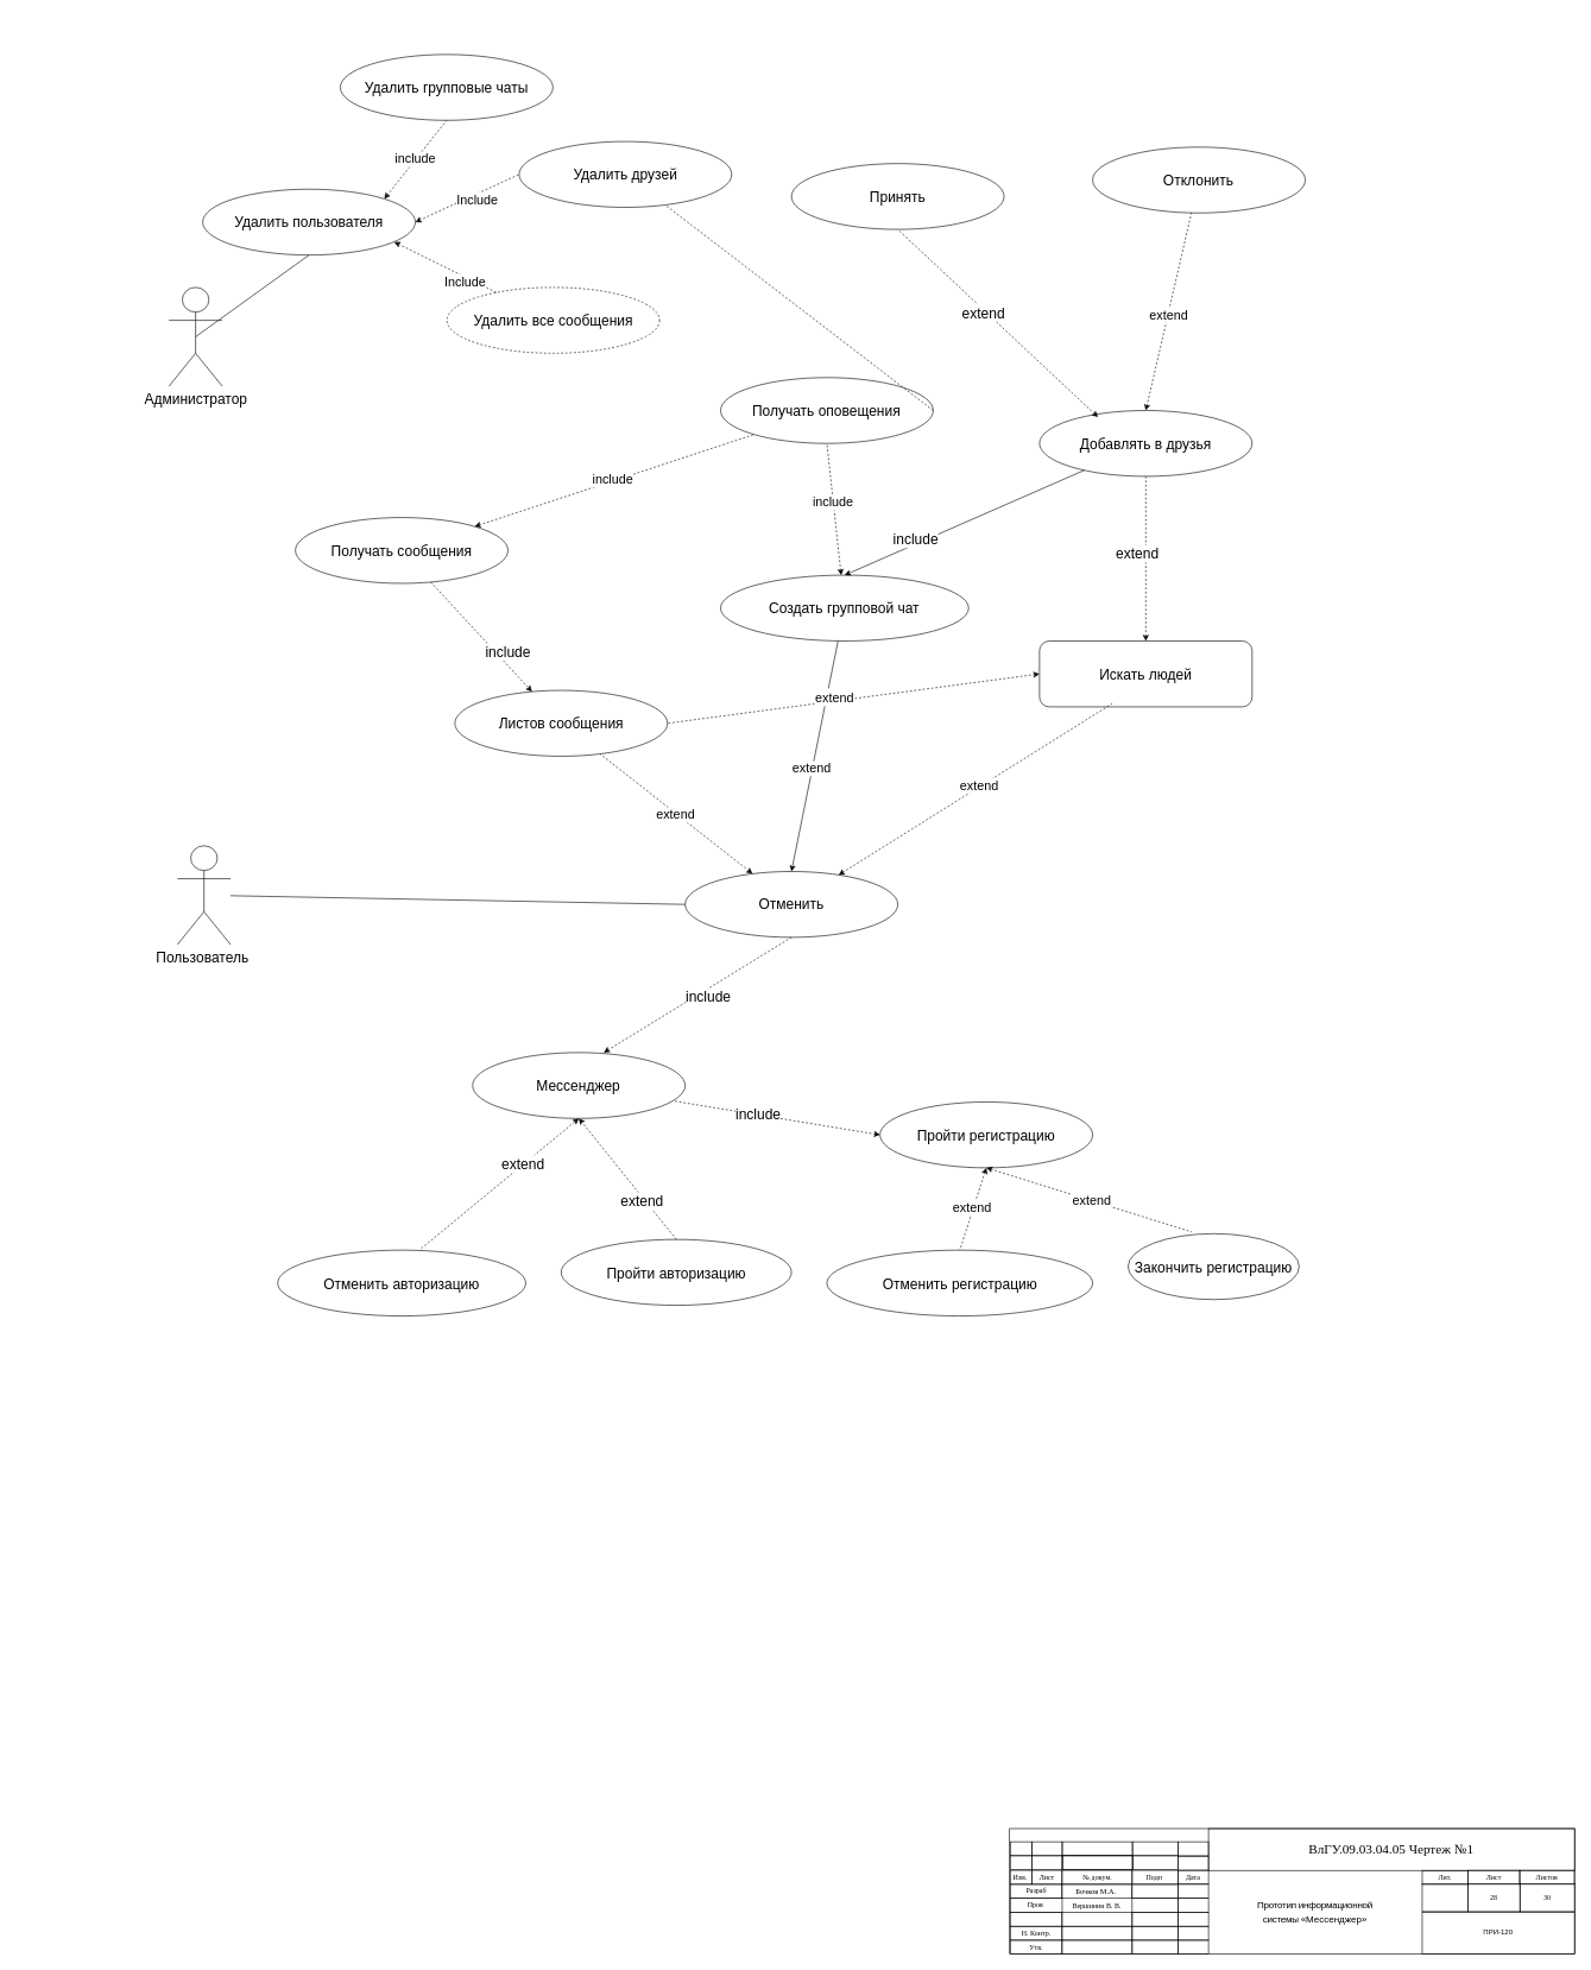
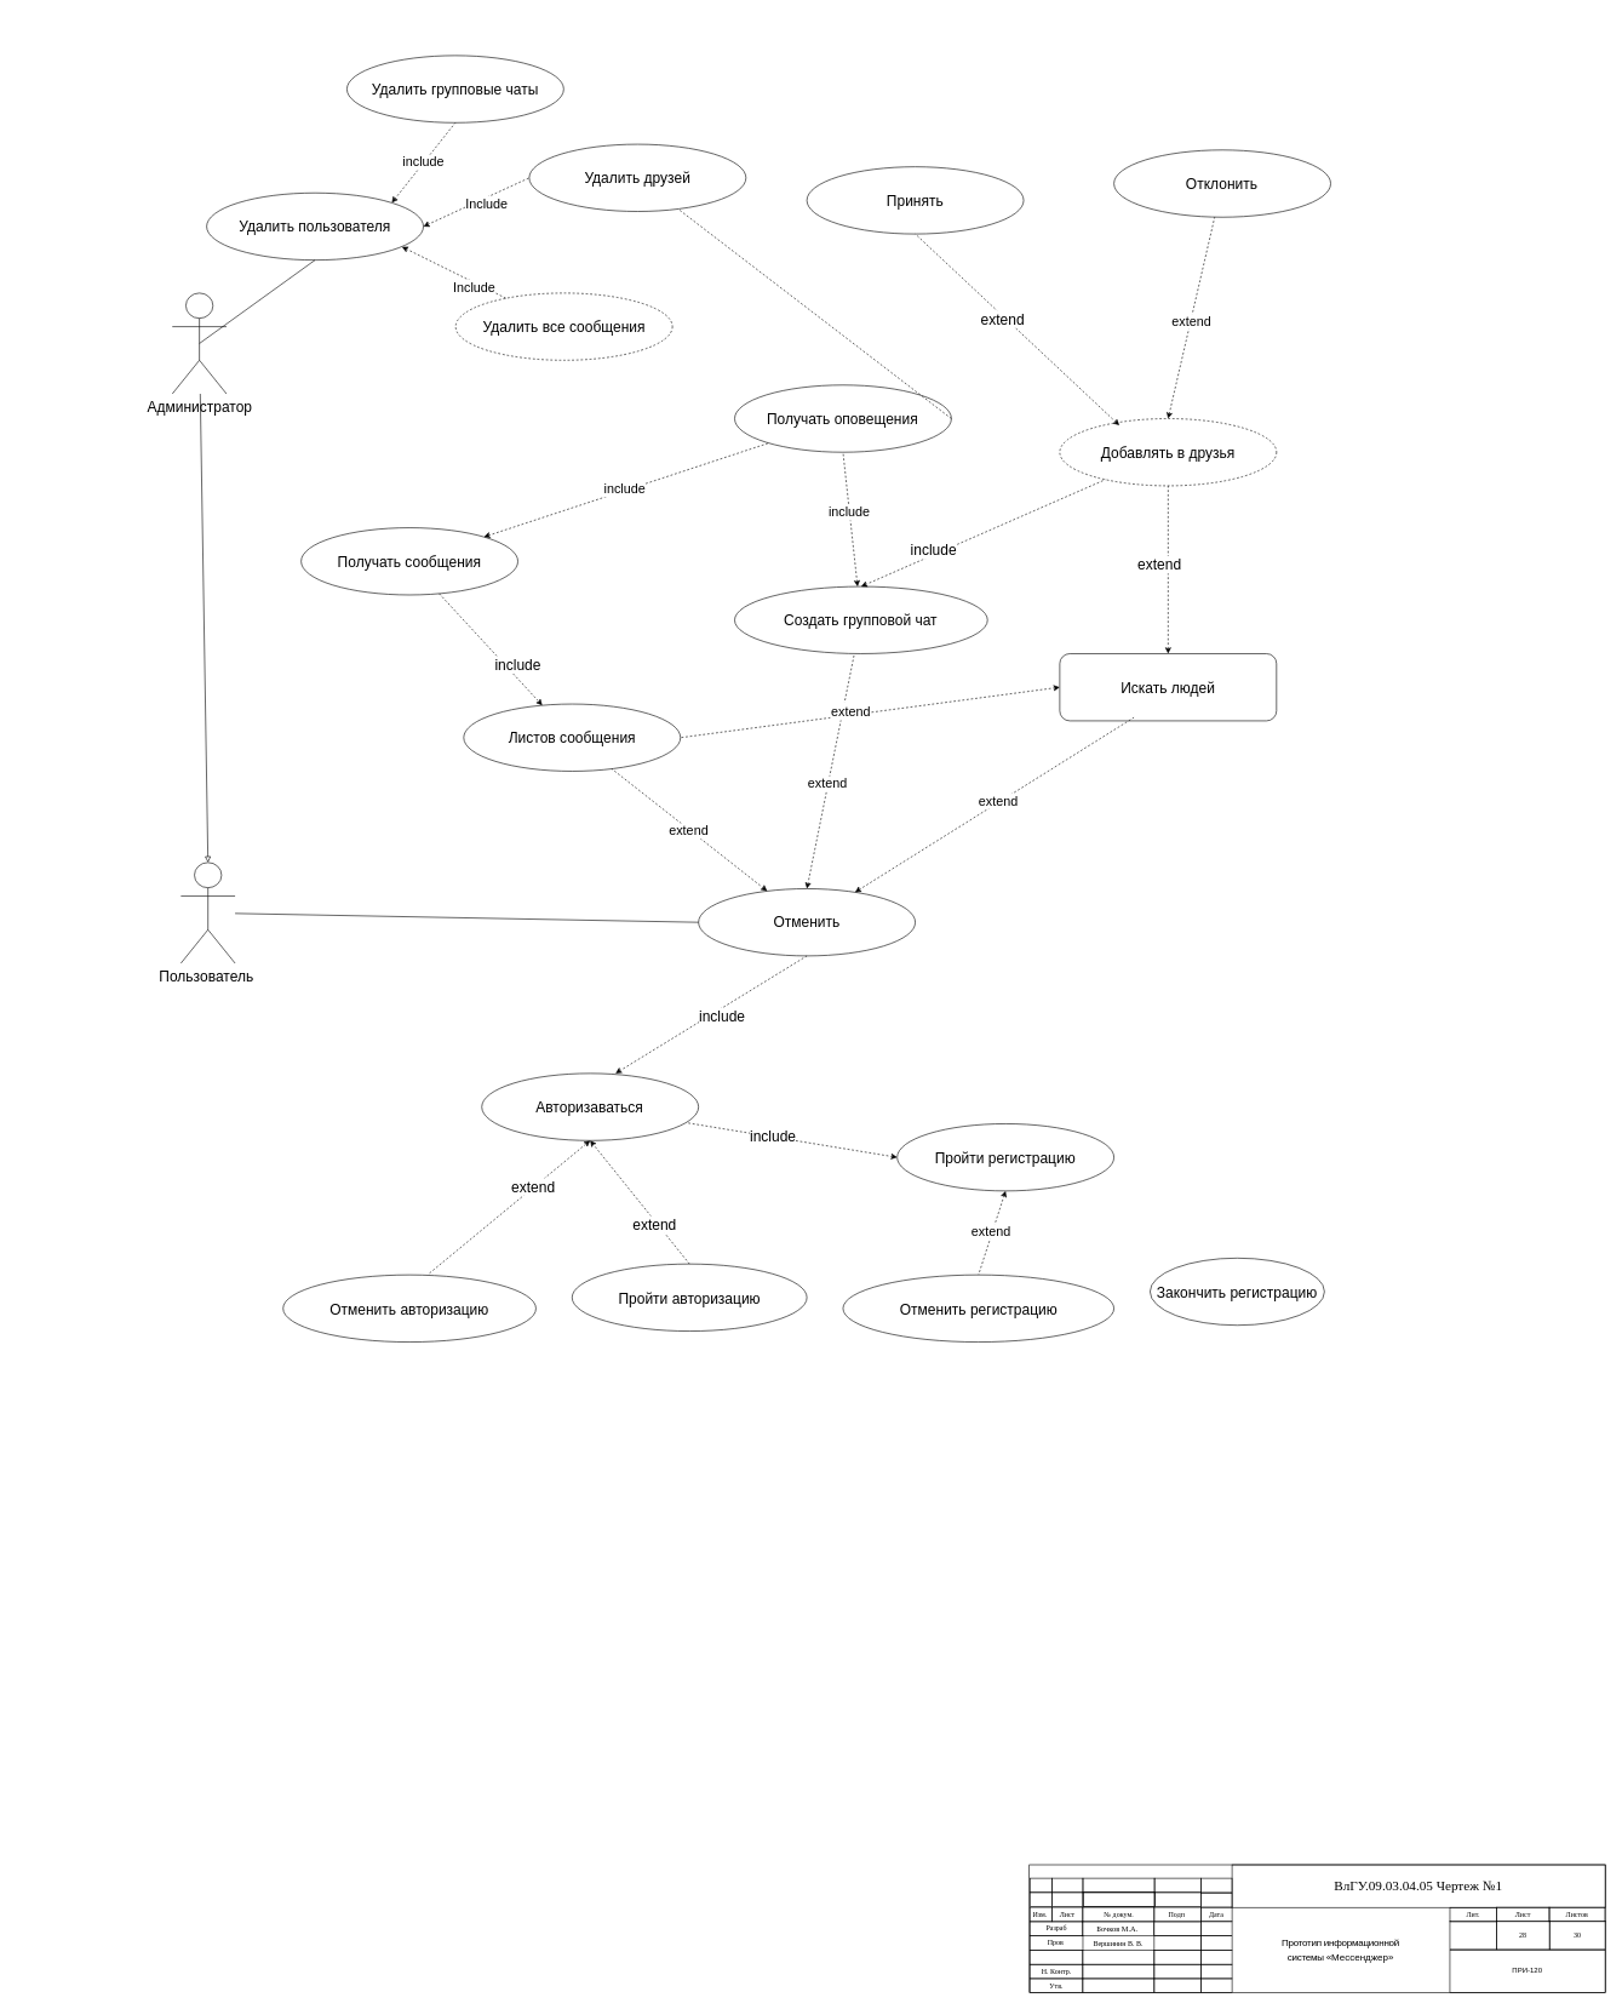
- <mxCell id="13" value="Добавлять в друзья" style="ellipse;whiteSpace=wrap;html=1;fontSize=20;" parent="4" vertex="1"><mxGeometry x="1068.856" y="369.577" width="298.285" height="92.394" as="geometry" /></mxCell>
+ <mxCell id="13" value="Добавлять в друзья" style="ellipse;whiteSpace=wrap;html=1;fontSize=20;dashed=1;" parent="4" vertex="1"><mxGeometry x="1068.856" y="369.577" width="298.285" height="92.394" as="geometry" /></mxCell>
- <mxCell id="40" value="" style="endArrow=none;dashed=0;html=1;rounded=0;exitX=0.5;exitY=0;exitDx=0;exitDy=0;startArrow=classic;startFill=1;fontSize=20;" parent="4" source="8" target="13" edge="1"><mxGeometry width="50" height="50" relative="1" as="geometry"><mxPoint x="326.028" y="578.5" as="sourcePoint" /><mxPoint x="718.067" y="449.415" as="targetPoint" /></mxGeometry></mxCell>
+ <mxCell id="40" value="" style="endArrow=none;dashed=1;html=1;rounded=0;exitX=0.5;exitY=0;exitDx=0;exitDy=0;startArrow=classic;startFill=1;fontSize=20;" parent="4" source="8" target="13" edge="1"><mxGeometry width="50" height="50" relative="1" as="geometry"><mxPoint x="326.028" y="578.5" as="sourcePoint" /><mxPoint x="718.067" y="449.415" as="targetPoint" /></mxGeometry></mxCell>
+ <mxCell id="66" value="" style="endArrow=none;html=1;rounded=0;exitX=0.5;exitY=0;exitDx=0;exitDy=0;exitPerimeter=0;endFill=0;startArrow=block;startFill=0;" edge="1" parent="3" source="59" target="56"><mxGeometry width="50" height="50" relative="1" as="geometry"><mxPoint x="74.97" y="829.14" as="sourcePoint" /><mxPoint x="124.97" y="779.14" as="targetPoint" /></mxGeometry></mxCell>
- <mxCell id="33" value="" style="endArrow=none;dashed=0;html=1;rounded=0;exitX=0.5;exitY=0;exitDx=0;exitDy=0;startArrow=classic;startFill=1;fontSize=20;" parent="4" source="5" target="8" edge="1"><mxGeometry width="50" height="50" relative="1" as="geometry"><mxPoint x="681.184" y="1478.309" as="sourcePoint" /><mxPoint x="944.57" y="1316.619" as="targetPoint" /></mxGeometry></mxCell>
+ <mxCell id="33" value="" style="endArrow=none;dashed=1;html=1;rounded=0;exitX=0.5;exitY=0;exitDx=0;exitDy=0;startArrow=classic;startFill=1;fontSize=20;" parent="4" source="5" target="8" edge="1"><mxGeometry width="50" height="50" relative="1" as="geometry"><mxPoint x="681.184" y="1478.309" as="sourcePoint" /><mxPoint x="944.57" y="1316.619" as="targetPoint" /></mxGeometry></mxCell>
- <mxCell id="6" value="Мессенджер" style="ellipse;whiteSpace=wrap;html=1;fontSize=20;" parent="4" vertex="1"><mxGeometry x="273.428" y="1270.422" width="298.285" height="92.394" as="geometry" /></mxCell>
+ <mxCell id="6" value="Авторизаваться" style="ellipse;whiteSpace=wrap;html=1;fontSize=20;" parent="4" vertex="1"><mxGeometry x="273.428" y="1270.422" width="298.285" height="92.394" as="geometry" /></mxCell>
- <mxCell id="24" value="" style="endArrow=none;dashed=1;html=1;rounded=0;exitX=0.5;exitY=1;exitDx=0;exitDy=0;entryX=0.373;entryY=-0.025;entryDx=0;entryDy=0;entryPerimeter=0;startArrow=classic;startFill=1;fontSize=20;" parent="4" source="7" target="19" edge="1"><mxGeometry width="50" height="50" relative="1" as="geometry"><mxPoint x="556.899" y="1362.817" as="sourcePoint" /><mxPoint x="820.284" y="1201.126" as="targetPoint" /></mxGeometry></mxCell>
- <mxCell id="25" value="extend" style="edgeLabel;html=1;align=center;verticalAlign=middle;resizable=0;points=[];fontSize=18;" vertex="1" connectable="0" parent="24"><mxGeometry x="0.02" relative="1" as="geometry"><mxPoint as="offset" /></mxGeometry></mxCell>
